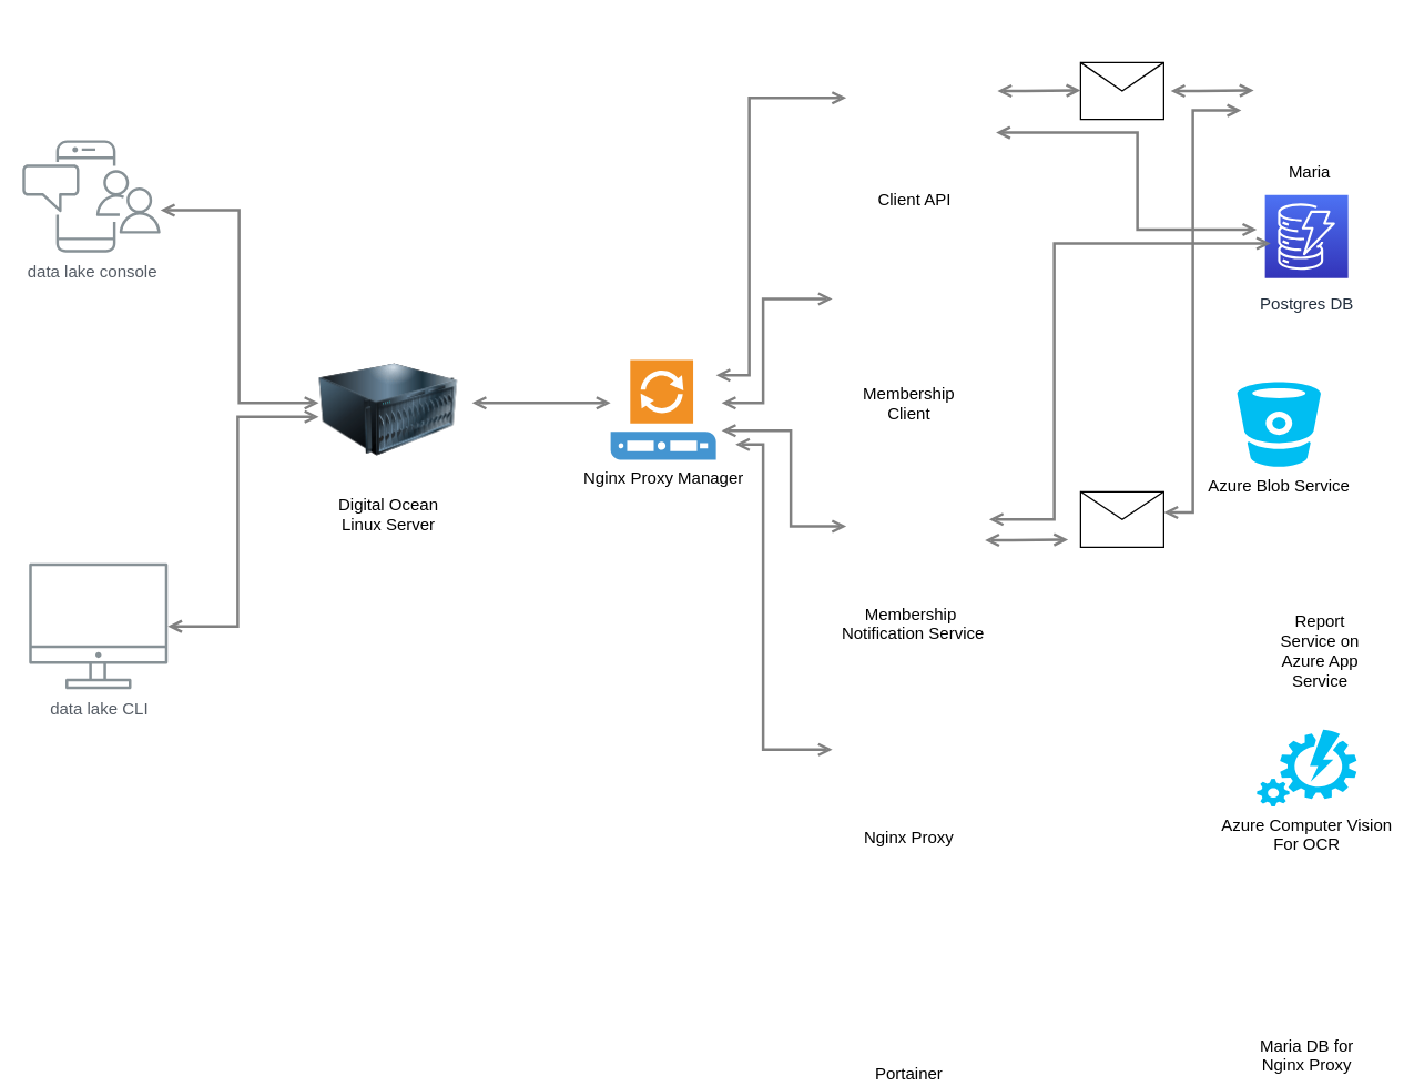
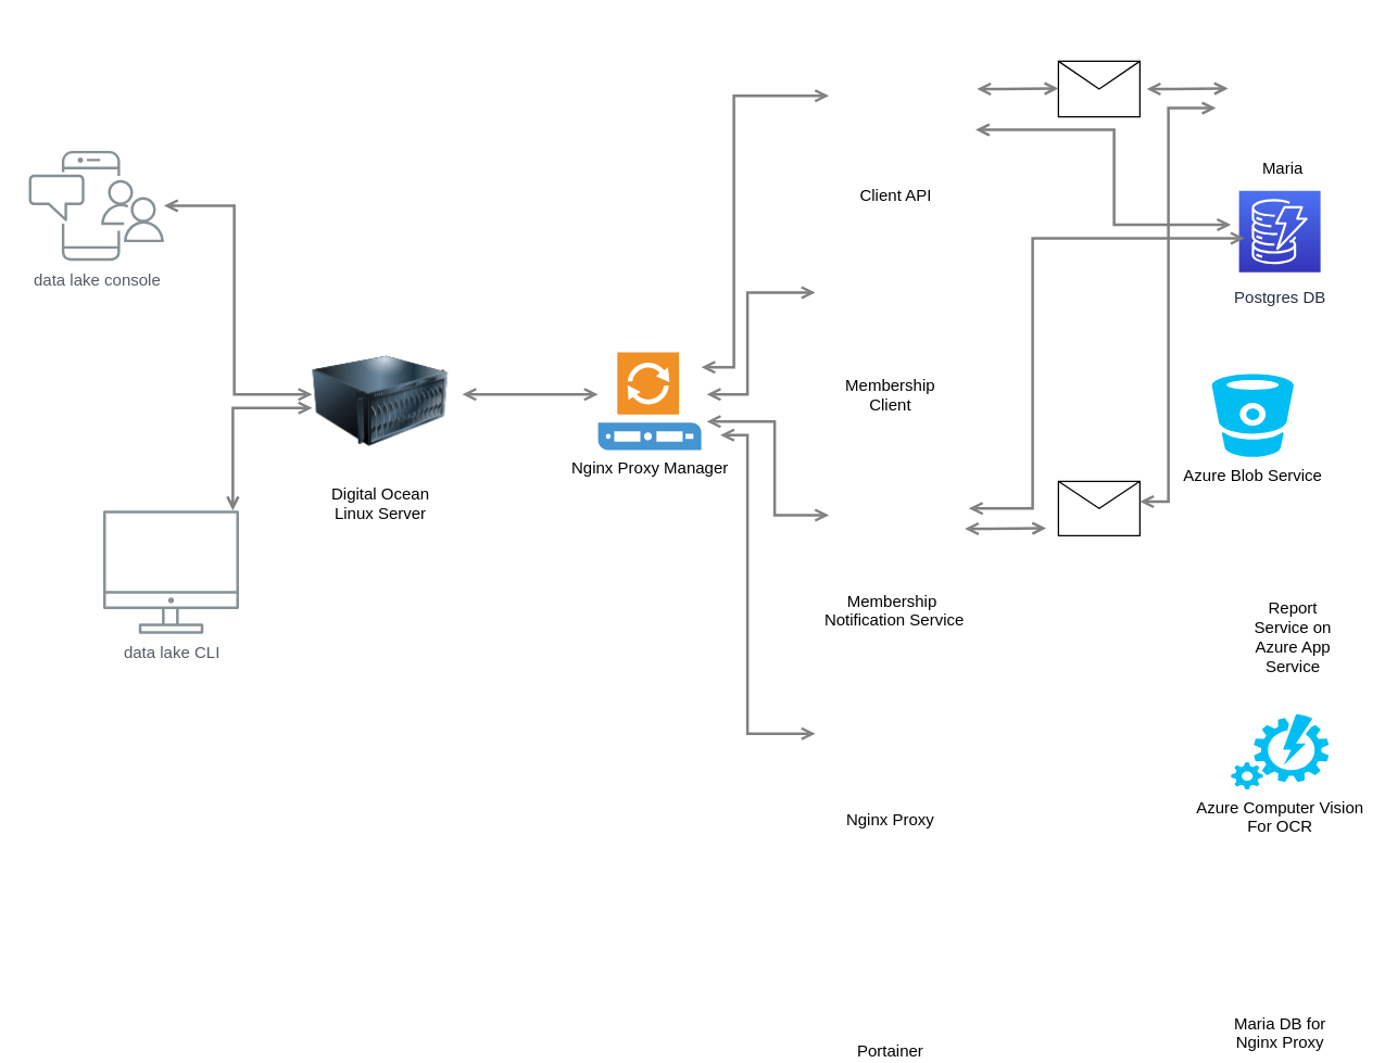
- <mxCell id="5" value="data lake console" style="outlineConnect=0;gradientColor=none;fontColor=#545B64;strokeColor=none;fillColor=#879196;dashed=0;verticalLabelPosition=bottom;verticalAlign=top;align=center;html=1;fontSize=12;fontStyle=0;aspect=fixed;shape=mxgraph.aws4.illustration_notification;pointerEvents=1;labelBackgroundColor=#ffffff;" parent="1" vertex="1"><mxGeometry x="15.5" y="100.5" width="100" height="81" as="geometry" /></mxCell>
+ <mxCell id="5" value="data lake console" style="outlineConnect=0;gradientColor=none;fontColor=#545B64;strokeColor=none;fillColor=#879196;dashed=0;verticalLabelPosition=bottom;verticalAlign=top;align=center;html=1;fontSize=12;fontStyle=0;aspect=fixed;shape=mxgraph.aws4.illustration_notification;pointerEvents=1;labelBackgroundColor=#ffffff;" parent="1" vertex="1"><mxGeometry x="20.5" y="110.5" width="100" height="81" as="geometry" /></mxCell>
- <mxCell id="4" value="data lake CLI" style="outlineConnect=0;gradientColor=none;fontColor=#545B64;strokeColor=none;fillColor=#879196;dashed=0;verticalLabelPosition=bottom;verticalAlign=top;align=center;html=1;fontSize=12;fontStyle=0;aspect=fixed;shape=mxgraph.aws4.illustration_desktop;pointerEvents=1;labelBackgroundColor=#ffffff;" parent="1" vertex="1"><mxGeometry x="20.5" y="405.5" width="100" height="91" as="geometry" /></mxCell>
+ <mxCell id="4" value="data lake CLI" style="outlineConnect=0;gradientColor=none;fontColor=#545B64;strokeColor=none;fillColor=#879196;dashed=0;verticalLabelPosition=bottom;verticalAlign=top;align=center;html=1;fontSize=12;fontStyle=0;aspect=fixed;shape=mxgraph.aws4.illustration_desktop;pointerEvents=1;labelBackgroundColor=#ffffff;" parent="1" vertex="1"><mxGeometry x="75.5" y="375.5" width="100" height="91" as="geometry" /></mxCell>
